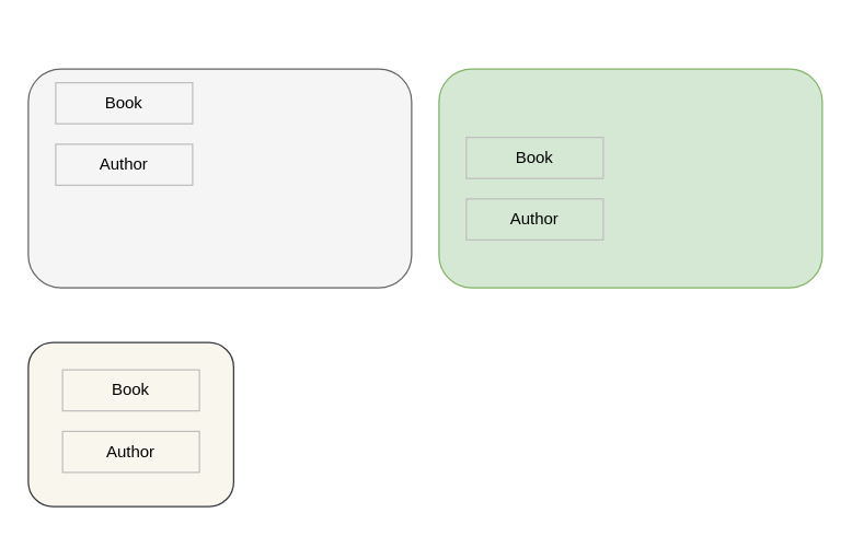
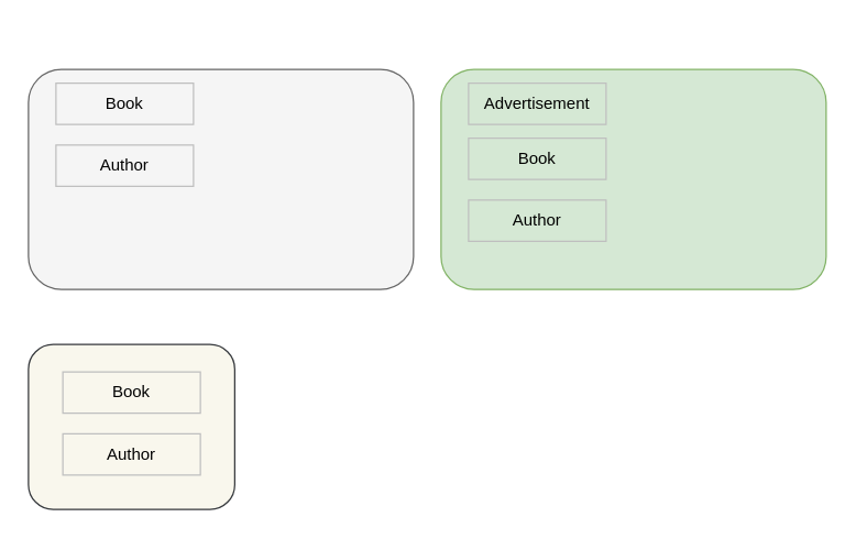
+ <mxCell id="8" value="Advertisement" style="rounded=0;whiteSpace=wrap;html=1;fillColor=none;strokeColor=#BFBFBF;" vertex="1" parent="6"><mxGeometry x="20" y="40" width="100" height="30" as="geometry" /></mxCell>
